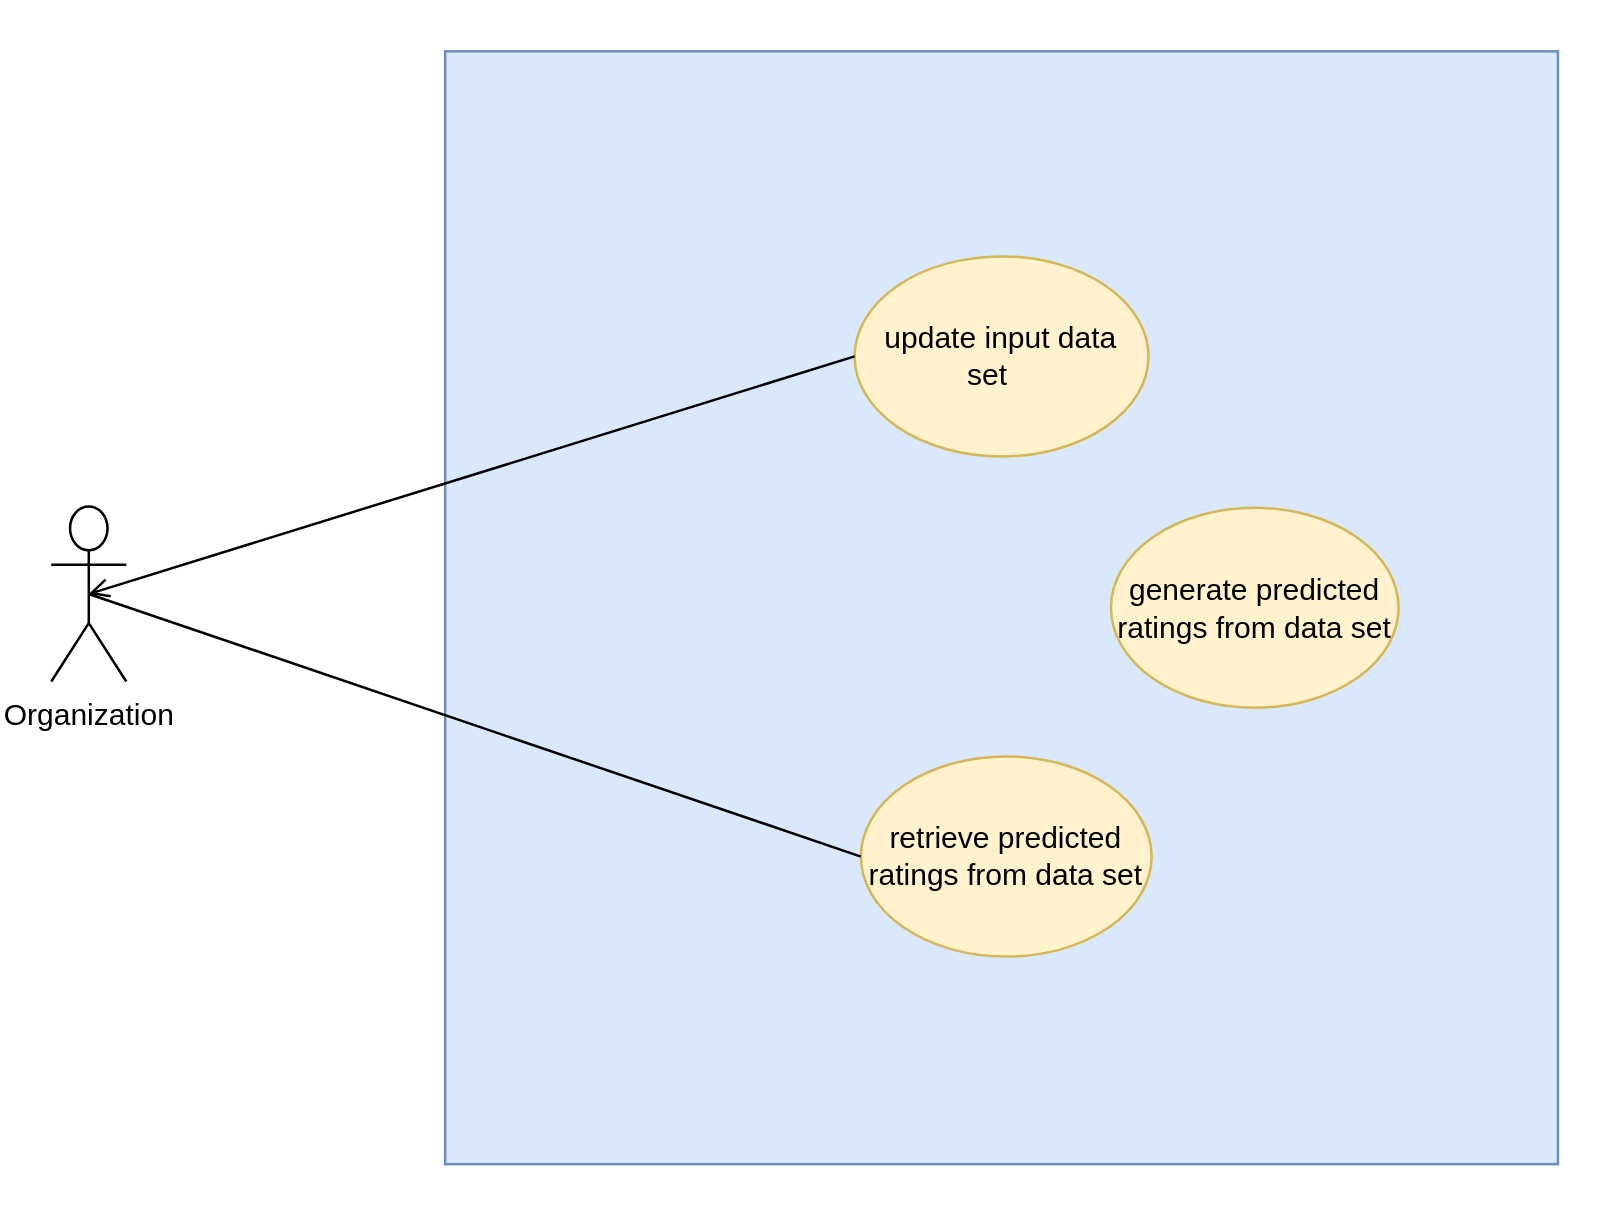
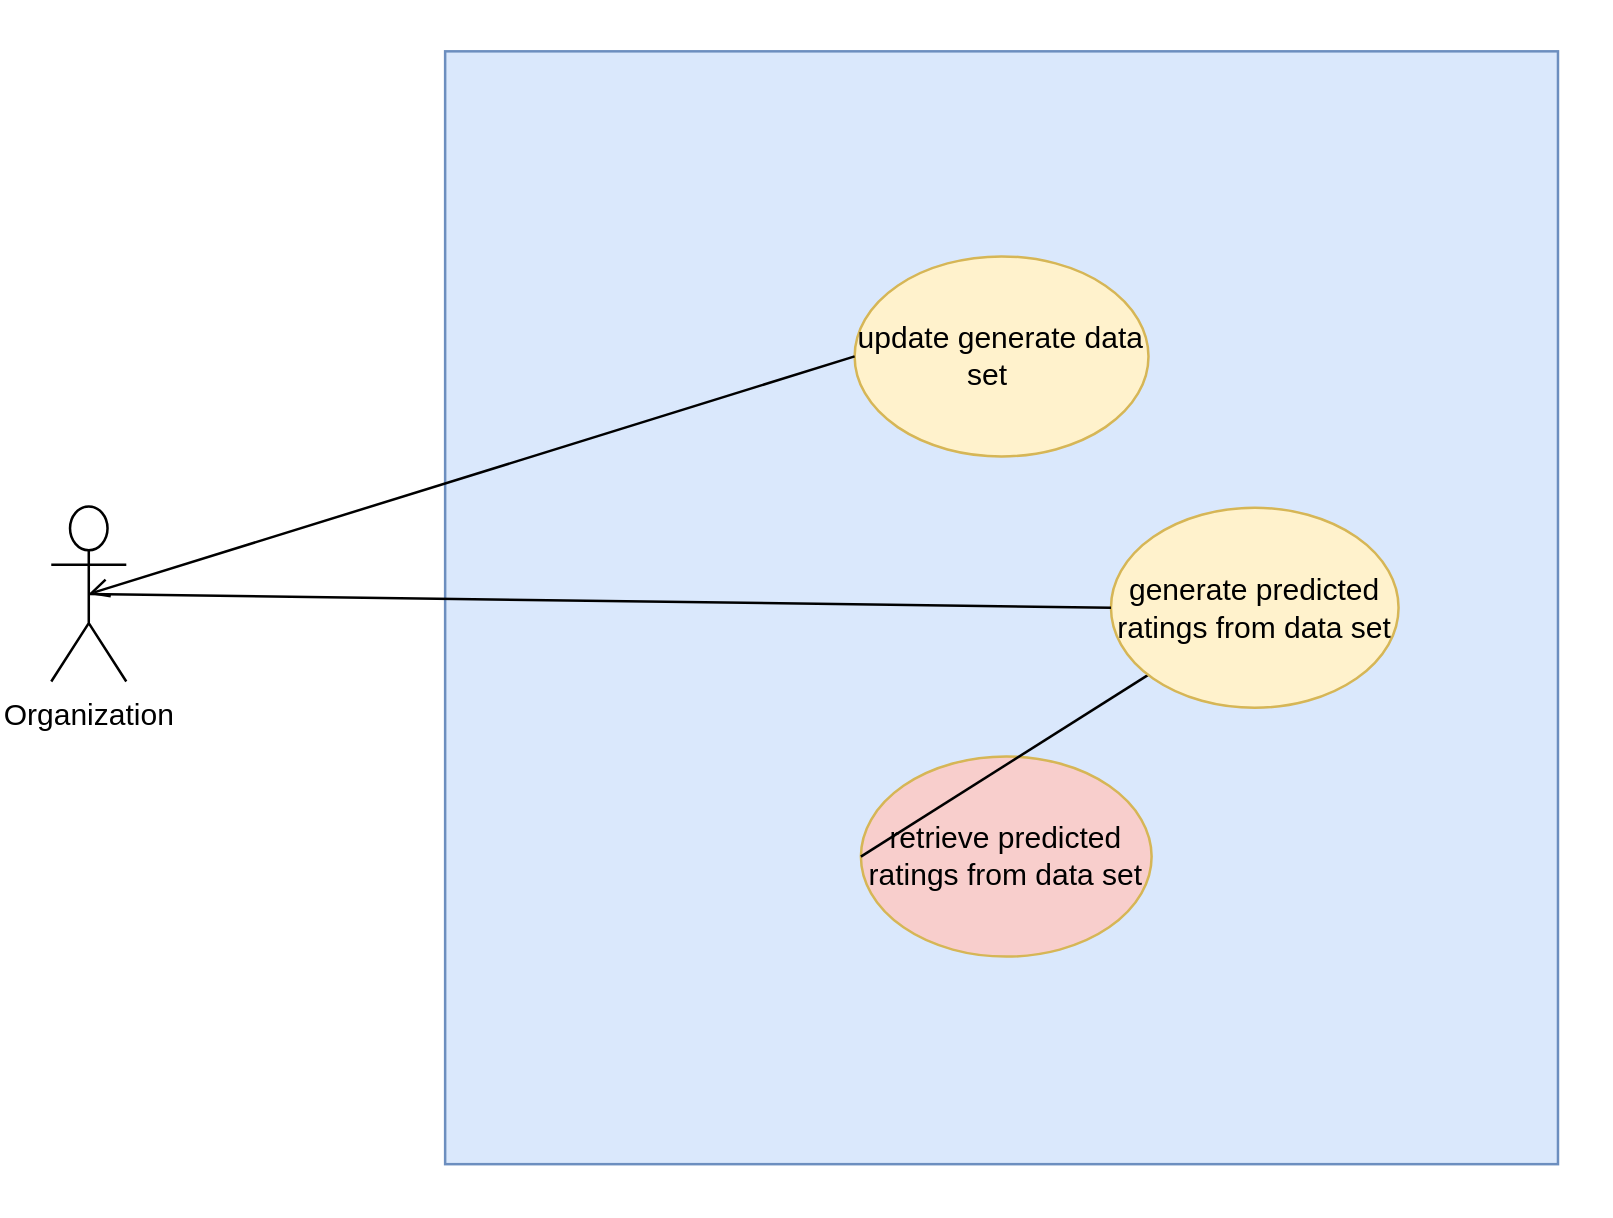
- <mxCell id="4" value="update input data set&lt;span style=&quot;white-space: pre;&quot;&gt;&#09;&lt;/span&gt;" style="ellipse;whiteSpace=wrap;html=1;fillColor=#fff2cc;strokeColor=#d6b656;" parent="1" vertex="1"><mxGeometry x="341.25" y="102" width="117.5" height="80" as="geometry" /></mxCell>
+ <mxCell id="4" value="update generate data set&lt;span style=&quot;white-space: pre;&quot;&gt;&#09;&lt;/span&gt;" style="ellipse;whiteSpace=wrap;html=1;fillColor=#fff2cc;strokeColor=#d6b656;" parent="1" vertex="1"><mxGeometry x="341.25" y="102" width="117.5" height="80" as="geometry" /></mxCell>
+ <mxCell id="9" value="" style="endArrow=none;html=1;rounded=0;entryX=0.5;entryY=0.5;entryDx=0;entryDy=0;entryPerimeter=0;exitX=0;exitY=0.5;exitDx=0;exitDy=0;" parent="1" source="8" target="2" edge="1"><mxGeometry width="50" height="50" relative="1" as="geometry"><mxPoint x="353.75" y="352" as="sourcePoint" /><mxPoint x="45" y="247" as="targetPoint" /></mxGeometry></mxCell>
- <mxCell id="7" value="" style="endArrow=none;html=1;rounded=0;entryX=0.5;entryY=0.5;entryDx=0;entryDy=0;entryPerimeter=0;exitX=0;exitY=0.5;exitDx=0;exitDy=0;" parent="1" source="5" target="2" edge="1"><mxGeometry width="50" height="50" relative="1" as="geometry"><mxPoint x="352.5" y="162" as="sourcePoint" /><mxPoint x="45" y="247" as="targetPoint" /></mxGeometry></mxCell>
+ <mxCell id="7" value="" style="endArrow=none;html=1;rounded=0;exitX=0;exitY=0.5;exitDx=0;exitDy=0;" parent="1" source="5" target="8" edge="1"><mxGeometry width="50" height="50" relative="1" as="geometry"><mxPoint x="352.5" y="162" as="sourcePoint" /><mxPoint x="45" y="247" as="targetPoint" /></mxGeometry></mxCell>
- <mxCell id="5" value="retrieve predicted ratings from data set" style="ellipse;whiteSpace=wrap;html=1;fillColor=#fff2cc;strokeColor=#d6b656;" parent="1" vertex="1"><mxGeometry x="343.75" y="302" width="116.25" height="80" as="geometry" /></mxCell>
+ <mxCell id="5" value="retrieve predicted ratings from data set" style="ellipse;whiteSpace=wrap;html=1;fillColor=#f8cecc;strokeColor=#d6b656;" parent="1" vertex="1"><mxGeometry x="343.75" y="302" width="116.25" height="80" as="geometry" /></mxCell>
